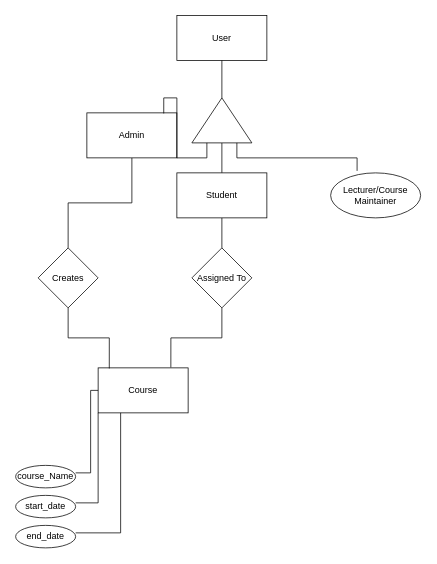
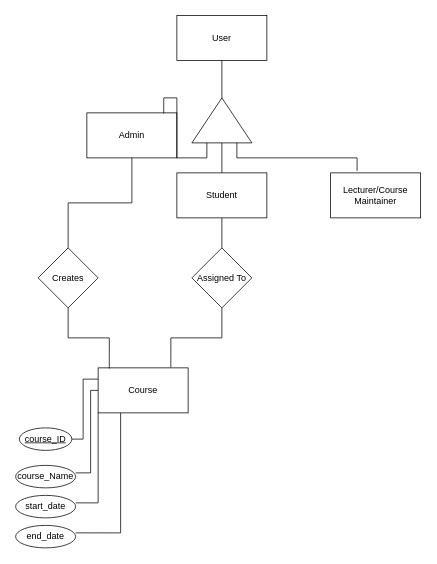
- <mxCell id="10" value="Lecturer/Course Maintainer" style="ellipse;whiteSpace=wrap;html=1;" vertex="1" parent="1"><mxGeometry x="440" y="230" width="120" height="60" as="geometry" /></mxCell>
+ <mxCell id="10" value="Lecturer/Course Maintainer" style="rounded=0;whiteSpace=wrap;html=1;" vertex="1" parent="1"><mxGeometry x="440" y="230" width="120" height="60" as="geometry" /></mxCell>
+ <mxCell id="15" style="edgeStyle=orthogonalEdgeStyle;rounded=0;orthogonalLoop=1;jettySize=auto;html=1;exitX=0;exitY=0.25;exitDx=0;exitDy=0;entryX=1;entryY=0.5;entryDx=0;entryDy=0;endArrow=none;endFill=0;" edge="1" parent="1" source="16" target="19"><mxGeometry relative="1" as="geometry"><Array as="points"><mxPoint x="110" y="505" /><mxPoint x="110" y="585" /></Array></mxGeometry></mxCell>
+ <mxCell id="19" value="&lt;u&gt;course_ID&lt;/u&gt;" style="ellipse;whiteSpace=wrap;html=1;" vertex="1" parent="1"><mxGeometry x="25" y="570" width="70" height="30" as="geometry" /></mxCell>
